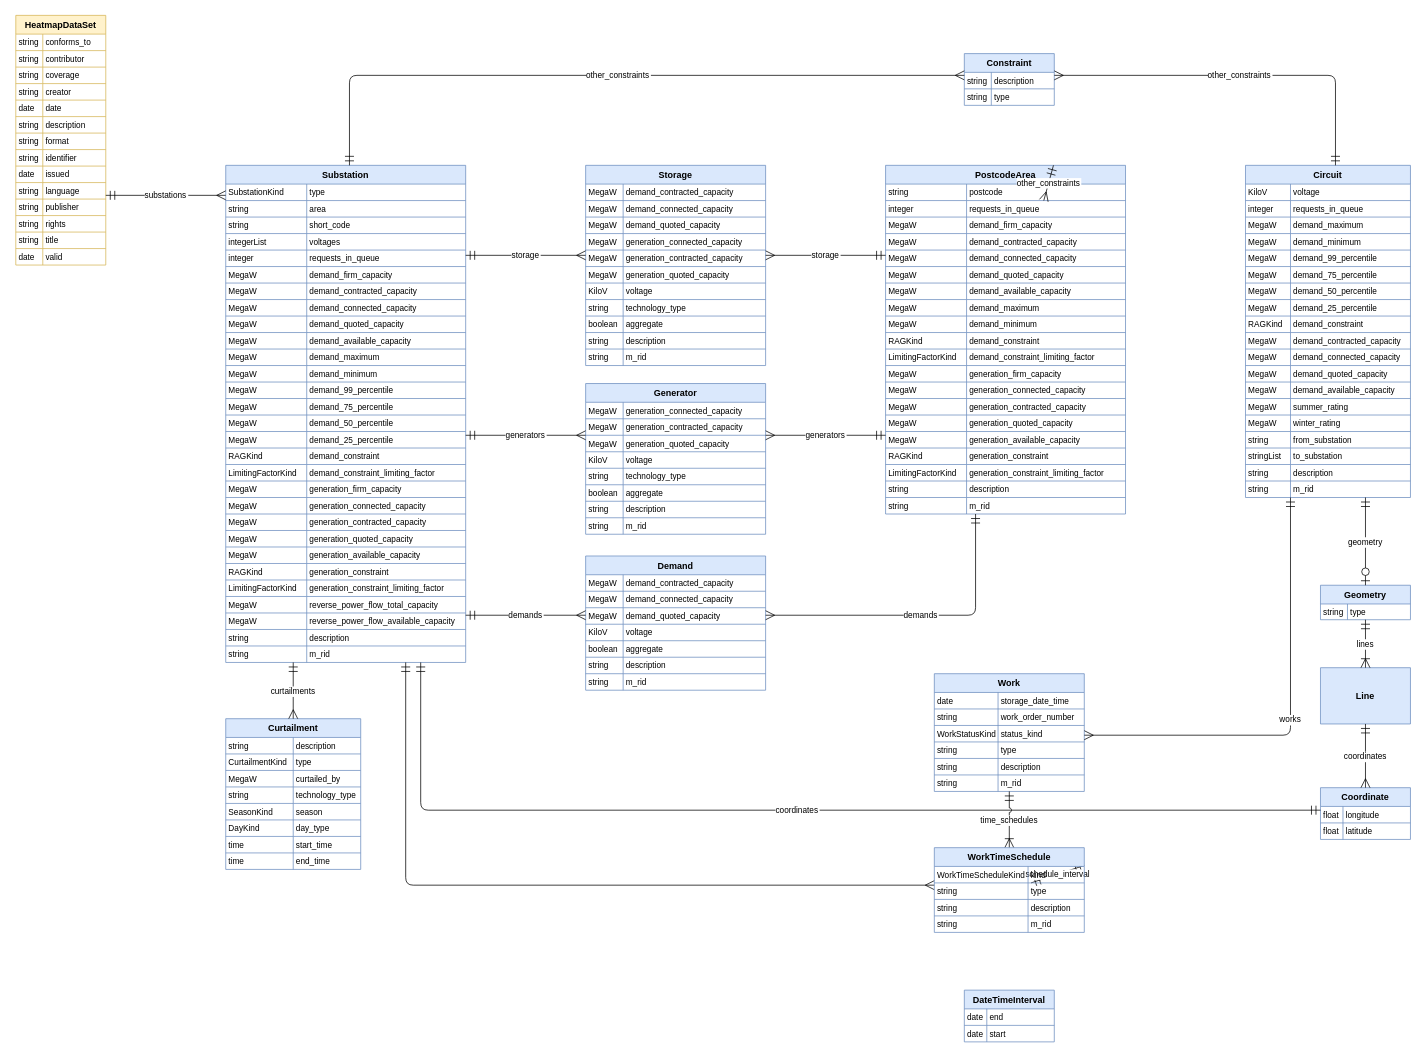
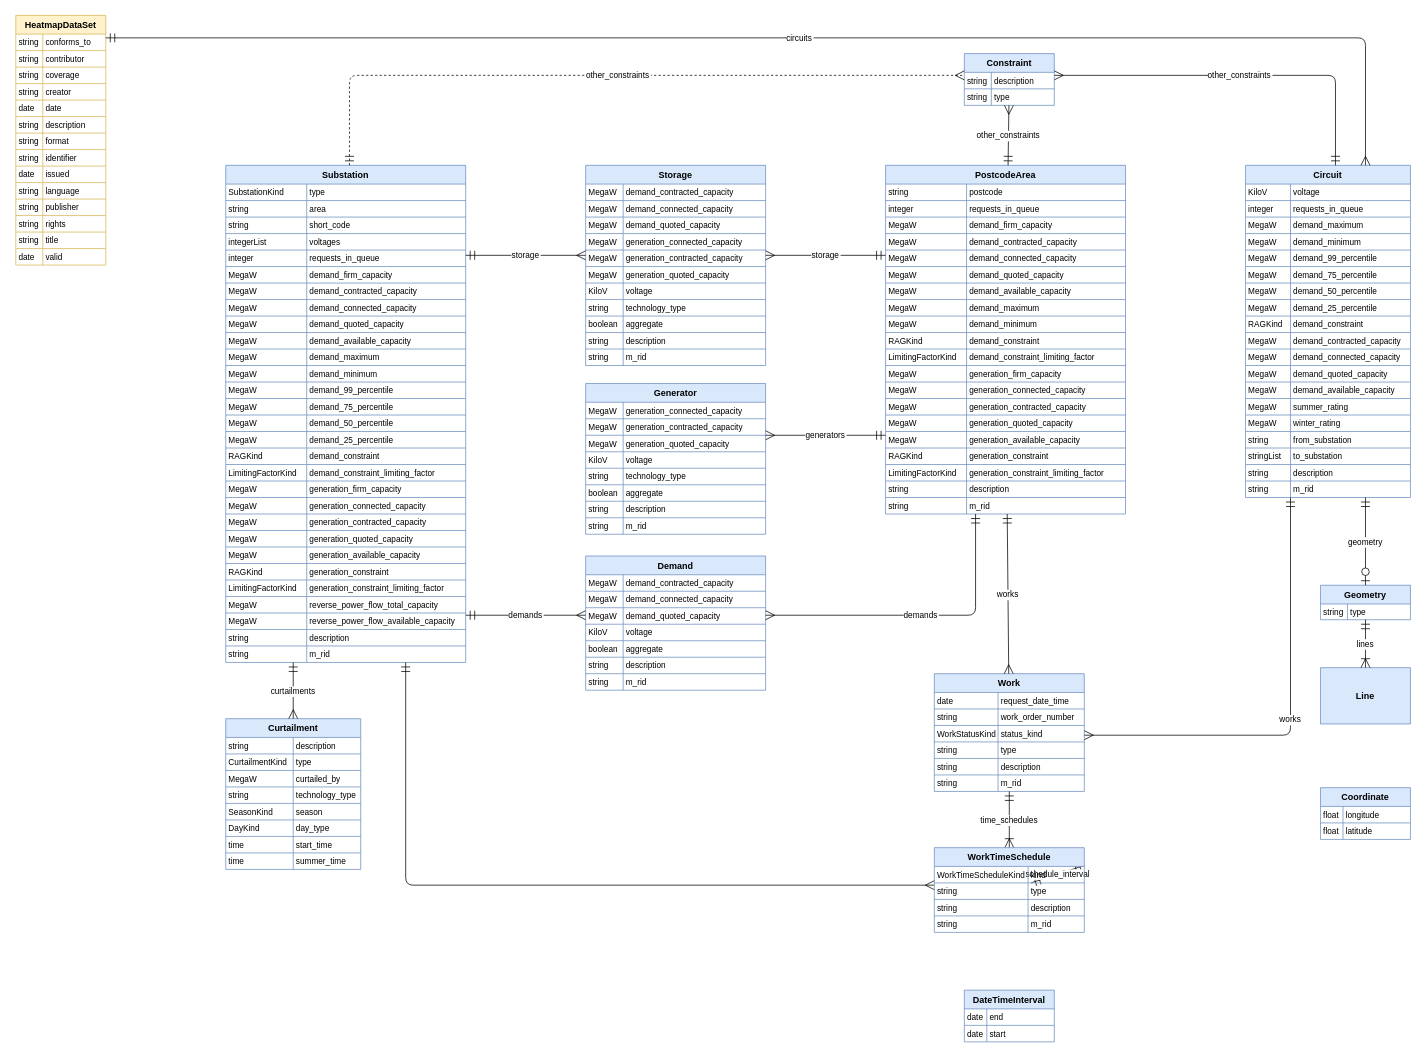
+ <mxCell id="404" value="circuits" style="startArrow=ERmandOne;startSize=10;;endArrow=ERmany;endSize=10;;rounded=1;edgeStyle=orthogonalEdgeStyle;curved=0;jumpStyle=arc;" edge="1" parent="1" source="2" target="133"><mxGeometry relative="1" as="geometry"><Array as="points"><mxPoint x="1820" y="50" /></Array></mxGeometry></mxCell>
- <mxCell id="409" value="other_constraints" style="startArrow=ERmandOne;startSize=10;;endArrow=ERmany;endSize=10;;rounded=1;edgeStyle=orthogonalEdgeStyle;curved=0;jumpStyle=arc;" edge="1" parent="1" source="45" target="272"><mxGeometry x="0.016" relative="1" as="geometry"><Array as="points"><mxPoint x="465" y="100" /></Array><mxPoint as="offset" /></mxGeometry></mxCell>
+ <mxCell id="409" value="other_constraints" style="startArrow=ERmandOne;startSize=10;endArrow=ERmany;endSize=10;rounded=1;edgeStyle=orthogonalEdgeStyle;curved=0;jumpStyle=arc;dashed=1;" edge="1" parent="1" source="45" target="272"><mxGeometry x="0.016" relative="1" as="geometry"><Array as="points"><mxPoint x="465" y="100" /></Array><mxPoint as="offset" /></mxGeometry></mxCell>
- <mxCell id="417" value="other_constraints" style="curved=0;startArrow=ERmandOne;startSize=10;endArrow=ERmany;endSize=10;rounded=1;jumpStyle=arc;" edge="1" parent="1" source="304" target="307"><mxGeometry relative="1" as="geometry" /></mxCell>
+ <mxCell id="417" value="other_constraints" style="curved=0;startArrow=ERmandOne;startSize=10;;endArrow=ERmany;endSize=10;;rounded=1;jumpStyle=arc;" edge="1" parent="1" source="304" target="272"><mxGeometry relative="1" as="geometry" /></mxCell>
- <mxCell id="403" value="substations" style="startArrow=ERmandOne;startSize=10;;endArrow=ERmany;endSize=10;;rounded=1;edgeStyle=orthogonalEdgeStyle;jumpStyle=arc;" edge="1" parent="1" source="2" target="45"><mxGeometry relative="1" as="geometry"><Array as="points"><mxPoint x="270" y="260" /><mxPoint x="270" y="260" /></Array></mxGeometry></mxCell>
- <mxCell id="407" value="generators" style="startArrow=ERmandOne;startSize=10;;endArrow=ERmany;endSize=10;;rounded=1;jumpStyle=arc;edgeStyle=orthogonalEdgeStyle;" edge="1" parent="1" source="45" target="213"><mxGeometry relative="1" as="geometry"><Array as="points"><mxPoint x="680" y="580" /><mxPoint x="680" y="580" /></Array></mxGeometry></mxCell>
+ <mxCell id="418" value="works" style="curved=0;startArrow=ERmandOne;startSize=10;;endArrow=ERmany;endSize=10;;rounded=1;jumpStyle=arc;" edge="1" parent="1" source="304" target="365"><mxGeometry relative="1" as="geometry" /></mxCell>
- <mxCell id="368" value="storage_date_time" style="shape=partialRectangle;connectable=0;fillColor=none;top=0;left=0;bottom=0;right=0;align=left;spacingLeft=2;overflow=hidden;fontSize=11;" vertex="1" parent="366"><mxGeometry x="85" width="115" height="22" as="geometry"><mxRectangle width="115" height="22" as="alternateBounds" /></mxGeometry></mxCell>
+ <mxCell id="368" value="request_date_time" style="shape=partialRectangle;connectable=0;fillColor=none;top=0;left=0;bottom=0;right=0;align=left;spacingLeft=2;overflow=hidden;fontSize=11;" vertex="1" parent="366"><mxGeometry x="85" width="115" height="22" as="geometry"><mxRectangle width="115" height="22" as="alternateBounds" /></mxGeometry></mxCell>
- <mxCell id="422" value="coordinates" style="curved=0;startArrow=ERmandOne;startSize=10;;endArrow=ERmany;endSize=10;;rounded=1;jumpStyle=arc;" edge="1" parent="1" source="395" target="396"><mxGeometry relative="1" as="geometry" /></mxCell>
- <mxCell id="405" value="coordinates" style="startArrow=ERmandOne;startSize=10;;endArrow=ERmandOne;endSize=10;;rounded=1;jumpStyle=arc;edgeStyle=orthogonalEdgeStyle;" edge="1" parent="1" source="45" target="396"><mxGeometry relative="1" as="geometry"><Array as="points"><mxPoint x="560" y="1080" /></Array></mxGeometry></mxCell>
- <mxCell id="303" value="end_time" style="shape=partialRectangle;connectable=0;fillColor=none;top=0;left=0;bottom=0;right=0;align=left;spacingLeft=2;overflow=hidden;fontSize=11;" vertex="1" parent="301"><mxGeometry x="90" width="90" height="22" as="geometry"><mxRectangle width="90" height="22" as="alternateBounds" /></mxGeometry></mxCell>
+ <mxCell id="303" value="summer_time" style="shape=partialRectangle;connectable=0;fillColor=none;top=0;left=0;bottom=0;right=0;align=left;spacingLeft=2;overflow=hidden;fontSize=11;" vertex="1" parent="301"><mxGeometry x="90" width="90" height="22" as="geometry"><mxRectangle width="90" height="22" as="alternateBounds" /></mxGeometry></mxCell>
